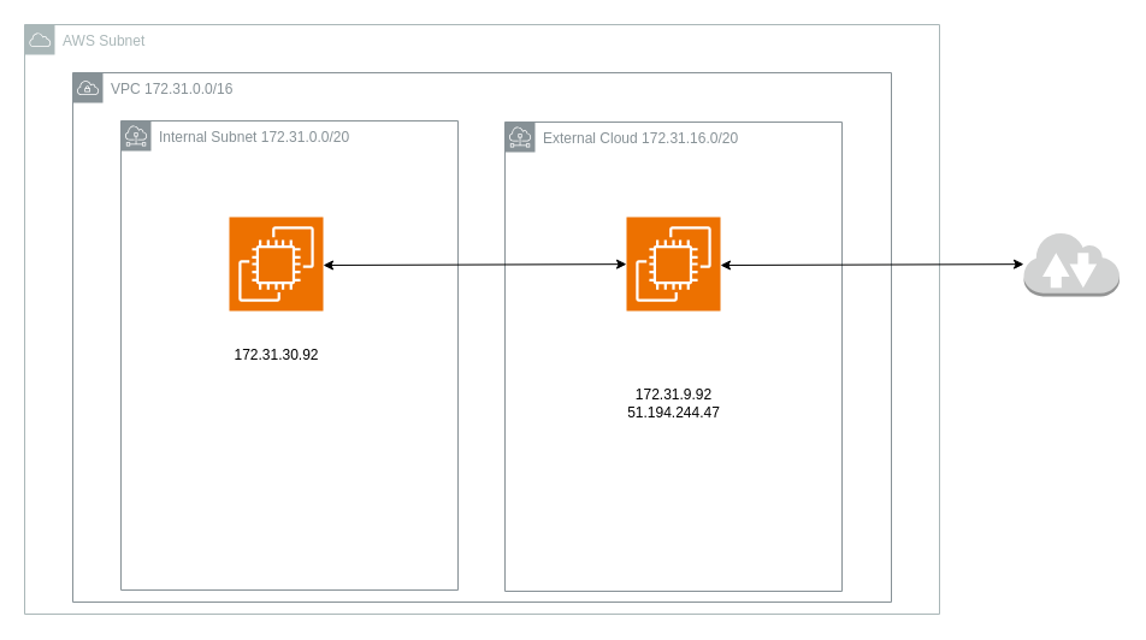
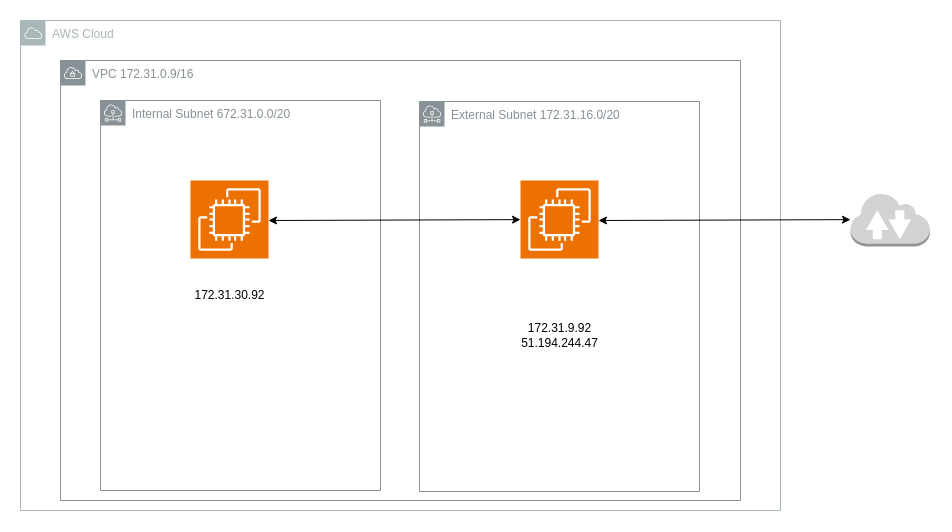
- <mxCell id="2" value="AWS Subnet" style="sketch=0;outlineConnect=0;gradientColor=none;html=1;whiteSpace=wrap;fontSize=12;fontStyle=0;shape=mxgraph.aws4.group;grIcon=mxgraph.aws4.group_aws_cloud;strokeColor=#AAB7B8;fillColor=none;verticalAlign=top;align=left;spacingLeft=30;fontColor=#AAB7B8;dashed=0;" parent="1" vertex="1"><mxGeometry x="20" y="20" width="760" height="490" as="geometry" /></mxCell>
+ <mxCell id="2" value="AWS Cloud" style="sketch=0;outlineConnect=0;gradientColor=none;html=1;whiteSpace=wrap;fontSize=12;fontStyle=0;shape=mxgraph.aws4.group;grIcon=mxgraph.aws4.group_aws_cloud;strokeColor=#AAB7B8;fillColor=none;verticalAlign=top;align=left;spacingLeft=30;fontColor=#AAB7B8;dashed=0;" parent="1" vertex="1"><mxGeometry x="20" y="20" width="760" height="490" as="geometry" /></mxCell>
- <mxCell id="3" value="VPC 172.31.0.0/16" style="sketch=0;outlineConnect=0;gradientColor=none;html=1;whiteSpace=wrap;fontSize=12;fontStyle=0;shape=mxgraph.aws4.group;grIcon=mxgraph.aws4.group_vpc;strokeColor=#879196;fillColor=none;verticalAlign=top;align=left;spacingLeft=30;fontColor=#879196;dashed=0;" parent="1" vertex="1"><mxGeometry x="60" y="60" width="680" height="440" as="geometry" /></mxCell>
+ <mxCell id="3" value="VPC 172.31.0.9/16" style="sketch=0;outlineConnect=0;gradientColor=none;html=1;whiteSpace=wrap;fontSize=12;fontStyle=0;shape=mxgraph.aws4.group;grIcon=mxgraph.aws4.group_vpc;strokeColor=#879196;fillColor=none;verticalAlign=top;align=left;spacingLeft=30;fontColor=#879196;dashed=0;" parent="1" vertex="1"><mxGeometry x="60" y="60" width="680" height="440" as="geometry" /></mxCell>
- <mxCell id="4" value="Internal Subnet 172.31.0.0/20" style="sketch=0;outlineConnect=0;gradientColor=none;html=1;whiteSpace=wrap;fontSize=12;fontStyle=0;shape=mxgraph.aws4.group;grIcon=mxgraph.aws4.group_subnet;strokeColor=#879196;fillColor=none;verticalAlign=top;align=left;spacingLeft=30;fontColor=#879196;dashed=0;" parent="1" vertex="1"><mxGeometry x="100" y="100" width="280" height="390" as="geometry" /></mxCell>
+ <mxCell id="4" value="Internal Subnet 672.31.0.0/20" style="sketch=0;outlineConnect=0;gradientColor=none;html=1;whiteSpace=wrap;fontSize=12;fontStyle=0;shape=mxgraph.aws4.group;grIcon=mxgraph.aws4.group_subnet;strokeColor=#879196;fillColor=none;verticalAlign=top;align=left;spacingLeft=30;fontColor=#879196;dashed=0;" parent="1" vertex="1"><mxGeometry x="100" y="100" width="280" height="390" as="geometry" /></mxCell>
- <mxCell id="5" value="External Cloud 172.31.16.0/20" style="sketch=0;outlineConnect=0;gradientColor=none;html=1;whiteSpace=wrap;fontSize=12;fontStyle=0;shape=mxgraph.aws4.group;grIcon=mxgraph.aws4.group_subnet;strokeColor=#879196;fillColor=none;verticalAlign=top;align=left;spacingLeft=30;fontColor=#879196;dashed=0;" parent="1" vertex="1"><mxGeometry x="419" y="101" width="280" height="390" as="geometry" /></mxCell>
+ <mxCell id="5" value="External Subnet 172.31.16.0/20" style="sketch=0;outlineConnect=0;gradientColor=none;html=1;whiteSpace=wrap;fontSize=12;fontStyle=0;shape=mxgraph.aws4.group;grIcon=mxgraph.aws4.group_subnet;strokeColor=#879196;fillColor=none;verticalAlign=top;align=left;spacingLeft=30;fontColor=#879196;dashed=0;" parent="1" vertex="1"><mxGeometry x="419" y="101" width="280" height="390" as="geometry" /></mxCell>
